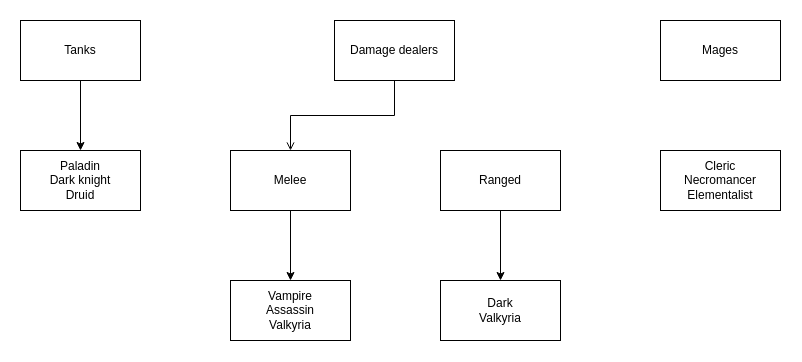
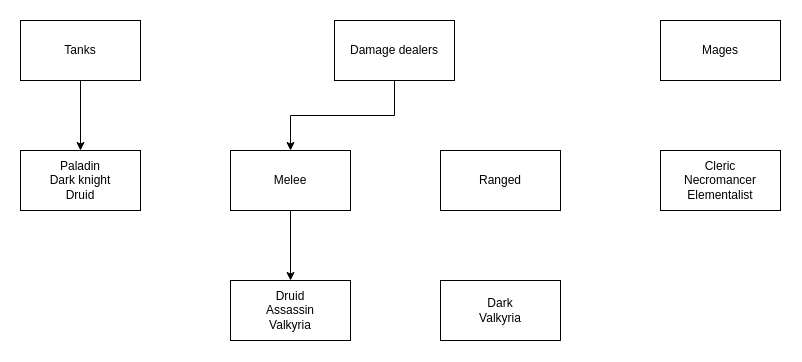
- <mxCell id="4" style="edgeStyle=orthogonalEdgeStyle;rounded=0;orthogonalLoop=1;jettySize=auto;html=1;endArrow=open;" edge="1" parent="1" source="5" target="8"><mxGeometry relative="1" as="geometry" /></mxCell>
+ <mxCell id="4" style="edgeStyle=orthogonalEdgeStyle;rounded=0;orthogonalLoop=1;jettySize=auto;html=1;" edge="1" parent="1" source="5" target="8"><mxGeometry relative="1" as="geometry" /></mxCell>
- <mxCell id="9" style="edgeStyle=orthogonalEdgeStyle;rounded=0;orthogonalLoop=1;jettySize=auto;html=1;entryX=0.5;entryY=0;entryDx=0;entryDy=0;" edge="1" parent="1" source="10" target="13"><mxGeometry relative="1" as="geometry" /></mxCell>
- <mxCell id="12" value="Vampire&lt;br&gt;Assassin&lt;br&gt;Valkyria" style="rounded=0;whiteSpace=wrap;html=1;" vertex="1" parent="1"><mxGeometry x="230" y="280" width="120" height="60" as="geometry" /></mxCell>
+ <mxCell id="12" value="Druid&lt;br&gt;Assassin&lt;br&gt;Valkyria" style="rounded=0;whiteSpace=wrap;html=1;" vertex="1" parent="1"><mxGeometry x="230" y="280" width="120" height="60" as="geometry" /></mxCell>
